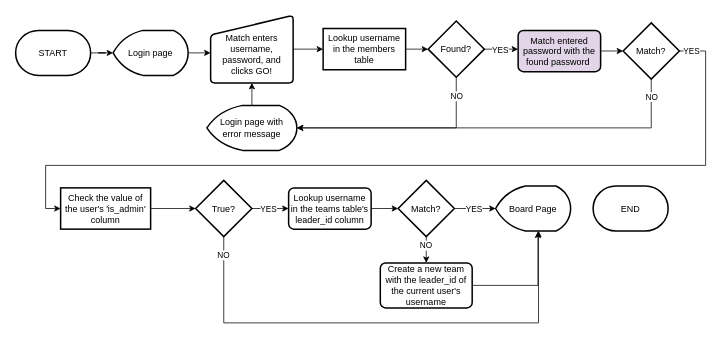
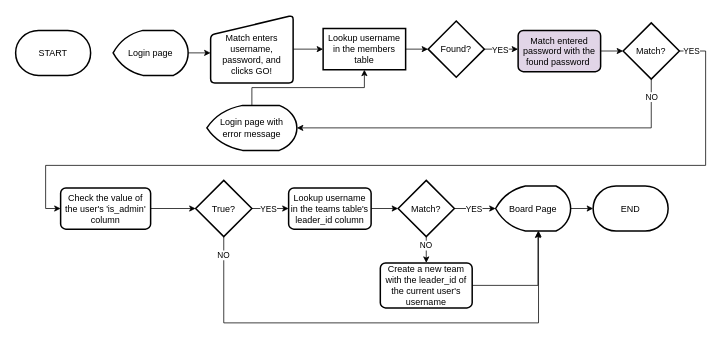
- <mxCell id="7" style="edgeStyle=orthogonalEdgeStyle;rounded=0;orthogonalLoop=1;jettySize=auto;html=1;exitX=1;exitY=0.5;exitDx=0;exitDy=0;exitPerimeter=0;" edge="1" parent="1" source="4" target="6"><mxGeometry relative="1" as="geometry"><mxPoint x="120" y="70" as="sourcePoint" /><mxPoint x="180" y="74" as="targetPoint" /></mxGeometry></mxCell>
- <mxCell id="17" style="edgeStyle=orthogonalEdgeStyle;rounded=0;orthogonalLoop=1;jettySize=auto;html=1;exitX=0.5;exitY=0;exitDx=0;exitDy=0;exitPerimeter=0;entryX=0.5;entryY=1;entryDx=0;entryDy=0;align=center;" edge="1" parent="1" source="18" target="3"><mxGeometry relative="1" as="geometry" /></mxCell>
+ <mxCell id="17" style="edgeStyle=orthogonalEdgeStyle;rounded=0;orthogonalLoop=1;jettySize=auto;html=1;exitX=0.5;exitY=0;exitDx=0;exitDy=0;exitPerimeter=0;align=center;" edge="1" parent="1" source="18" target="9"><mxGeometry relative="1" as="geometry" /></mxCell>
- <mxCell id="12" style="edgeStyle=orthogonalEdgeStyle;rounded=0;orthogonalLoop=1;jettySize=auto;html=1;exitX=0.5;exitY=1;exitDx=0;exitDy=0;exitPerimeter=0;entryX=1;entryY=0.5;entryDx=0;entryDy=0;entryPerimeter=0;align=center;" edge="1" parent="1" source="14" target="18"><mxGeometry relative="1" as="geometry" /></mxCell>
- <mxCell id="13" value="NO" style="edgeLabel;html=1;align=center;verticalAlign=middle;resizable=0;points=[];" vertex="1" connectable="0" parent="12"><mxGeometry x="-0.824" relative="1" as="geometry"><mxPoint as="offset" /></mxGeometry></mxCell>
- <mxCell id="25" value="Check the value of the user's 'is_admin' column" style="whiteSpace=wrap;html=1;absoluteArcSize=1;arcSize=14;strokeWidth=2;rounded=0;" vertex="1" parent="1"><mxGeometry x="80" y="250" width="120" height="55" as="geometry" /></mxCell>
+ <mxCell id="25" value="Check the value of the user's 'is_admin' column" style="rounded=1;whiteSpace=wrap;html=1;absoluteArcSize=1;arcSize=14;strokeWidth=2;" vertex="1" parent="1"><mxGeometry x="80" y="250" width="120" height="55" as="geometry" /></mxCell>
+ <mxCell id="38" style="edgeStyle=orthogonalEdgeStyle;rounded=0;orthogonalLoop=1;jettySize=auto;html=1;exitX=1;exitY=0.5;exitDx=0;exitDy=0;exitPerimeter=0;align=center;entryX=0;entryY=0.5;entryDx=0;entryDy=0;entryPerimeter=0;" edge="1" parent="1" source="39" target="40"><mxGeometry relative="1" as="geometry"><mxPoint x="780" y="277.517" as="targetPoint" /></mxGeometry></mxCell>
